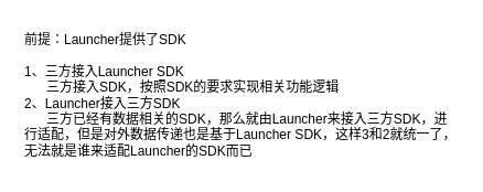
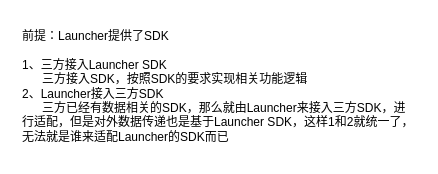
- <mxCell id="2" value="&lt;div&gt;前提：Launcher提供了SDK&lt;/div&gt;&lt;div&gt;&lt;br&gt;&lt;/div&gt;1、三方接入Launcher SDK&lt;div&gt;&amp;nbsp; &amp;nbsp; &amp;nbsp; 三方接入SDK，按照SDK的要求实现相关功能逻辑&lt;/div&gt;&lt;div&gt;2、Launcher接入三方SDK&lt;/div&gt;&lt;div&gt;&amp;nbsp; &amp;nbsp; &amp;nbsp; 三方已经有数据相关的SDK，那么就由Launcher来接入三方SDK，进行适配，但是对外数据传递也是基于Launcher SDK，这样3和2就统一了，无法就是谁来适配Launcher的SDK而已&lt;/div&gt;" style="text;html=1;align=left;verticalAlign=middle;whiteSpace=wrap;rounded=0;" vertex="1" parent="1"><mxGeometry x="20" y="20" width="396" height="132" as="geometry" /></mxCell>
+ <mxCell id="2" value="&lt;div&gt;前提：Launcher提供了SDK&lt;/div&gt;&lt;div&gt;&lt;br&gt;&lt;/div&gt;1、三方接入Launcher SDK&lt;div&gt;&amp;nbsp; &amp;nbsp; &amp;nbsp; 三方接入SDK，按照SDK的要求实现相关功能逻辑&lt;/div&gt;&lt;div&gt;2、Launcher接入三方SDK&lt;/div&gt;&lt;div&gt;&amp;nbsp; &amp;nbsp; &amp;nbsp; 三方已经有数据相关的SDK，那么就由Launcher来接入三方SDK，进行适配，但是对外数据传递也是基于Launcher SDK，这样1和2就统一了，无法就是谁来适配Launcher的SDK而已&lt;/div&gt;" style="text;html=1;align=left;verticalAlign=middle;whiteSpace=wrap;rounded=0;" vertex="1" parent="1"><mxGeometry x="20" y="20" width="396" height="132" as="geometry" /></mxCell>
